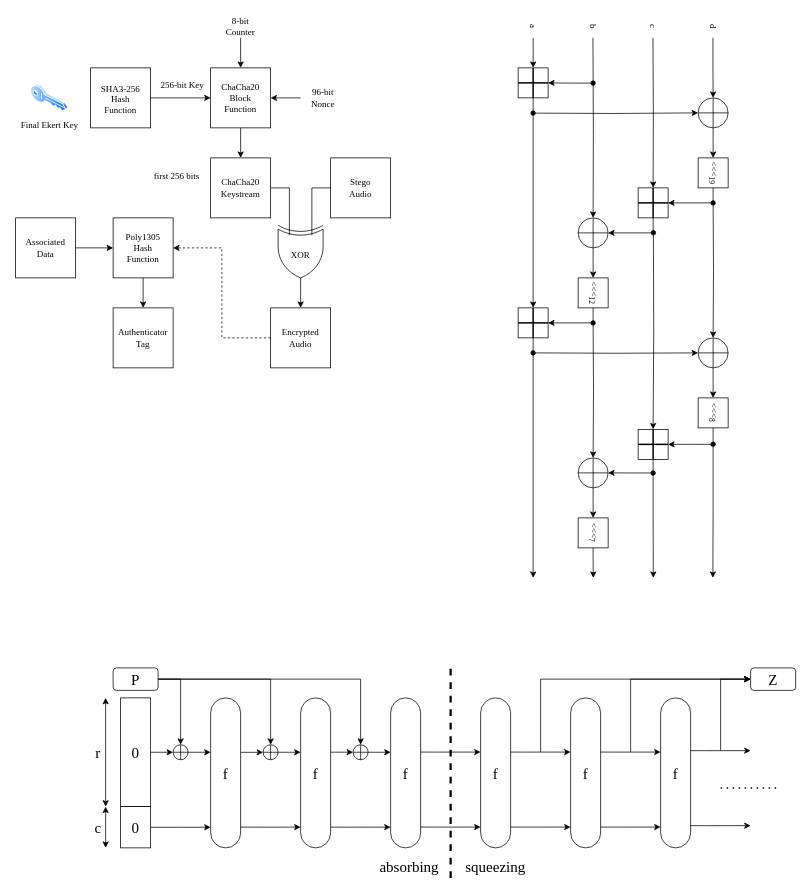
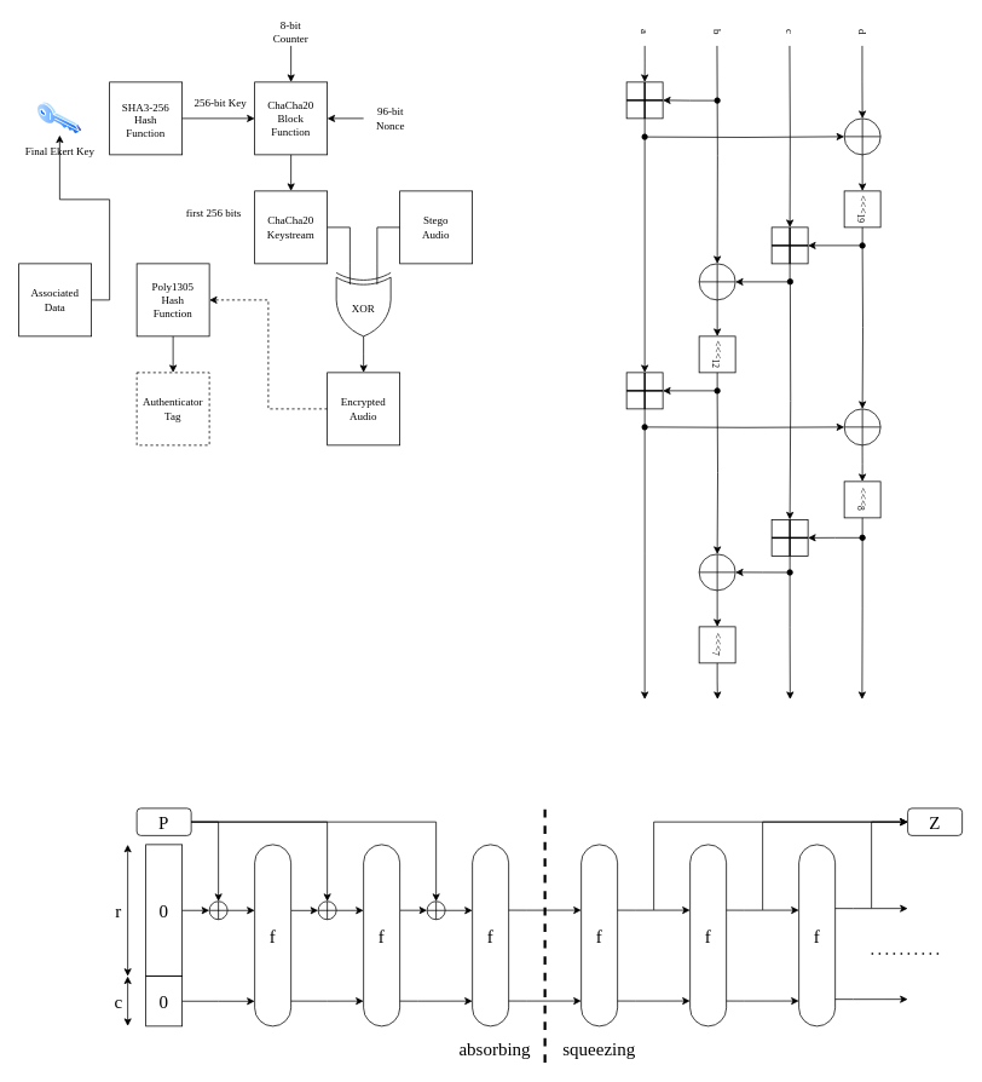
- <mxCell id="23" style="edgeStyle=orthogonalEdgeStyle;rounded=0;orthogonalLoop=1;jettySize=auto;html=1;exitX=1;exitY=0.5;exitDx=0;exitDy=0;entryX=0;entryY=0.5;entryDx=0;entryDy=0;fontFamily=Computer Modern Serif;fontSource=https%3A%2F%2Fgithub.com%2FManza12%2FFonts%2Fblob%2Fmaster%2FSerif%2Fcmunrm.woff;fontSize=12;fontColor=default;labelBackgroundColor=none;" parent="1" source="24" target="19" edge="1"><mxGeometry relative="1" as="geometry" /></mxCell>
+ <mxCell id="23" style="edgeStyle=orthogonalEdgeStyle;rounded=0;orthogonalLoop=1;jettySize=auto;html=1;exitX=1;exitY=0.5;exitDx=0;exitDy=0;fontFamily=Computer Modern Serif;fontSource=https%3A%2F%2Fgithub.com%2FManza12%2FFonts%2Fblob%2Fmaster%2FSerif%2Fcmunrm.woff;fontSize=12;fontColor=default;labelBackgroundColor=none;" parent="1" source="24" target="2" edge="1"><mxGeometry relative="1" as="geometry" /></mxCell>
- <mxCell id="20" value="&lt;div&gt;Authenticator&lt;/div&gt;&lt;div&gt;Tag&lt;br&gt;&lt;/div&gt;" style="whiteSpace=wrap;html=1;aspect=fixed;rounded=0;align=center;verticalAlign=middle;fontFamily=Computer Modern Serif;fontSource=https%3A%2F%2Fgithub.com%2FManza12%2FFonts%2Fblob%2Fmaster%2FSerif%2Fcmunrm.woff;fontSize=12;fontColor=default;labelBackgroundColor=none;fillColor=none;gradientColor=none;" parent="1" vertex="1"><mxGeometry x="150" y="410" width="80" height="80" as="geometry" /></mxCell>
+ <mxCell id="20" value="&lt;div&gt;Authenticator&lt;/div&gt;&lt;div&gt;Tag&lt;br&gt;&lt;/div&gt;" style="whiteSpace=wrap;html=1;aspect=fixed;rounded=0;align=center;verticalAlign=middle;fontFamily=Computer Modern Serif;fontSource=https%3A%2F%2Fgithub.com%2FManza12%2FFonts%2Fblob%2Fmaster%2FSerif%2Fcmunrm.woff;fontSize=12;fontColor=default;labelBackgroundColor=none;fillColor=none;gradientColor=none;dashed=1;" parent="1" vertex="1"><mxGeometry x="150" y="410" width="80" height="80" as="geometry" /></mxCell>
